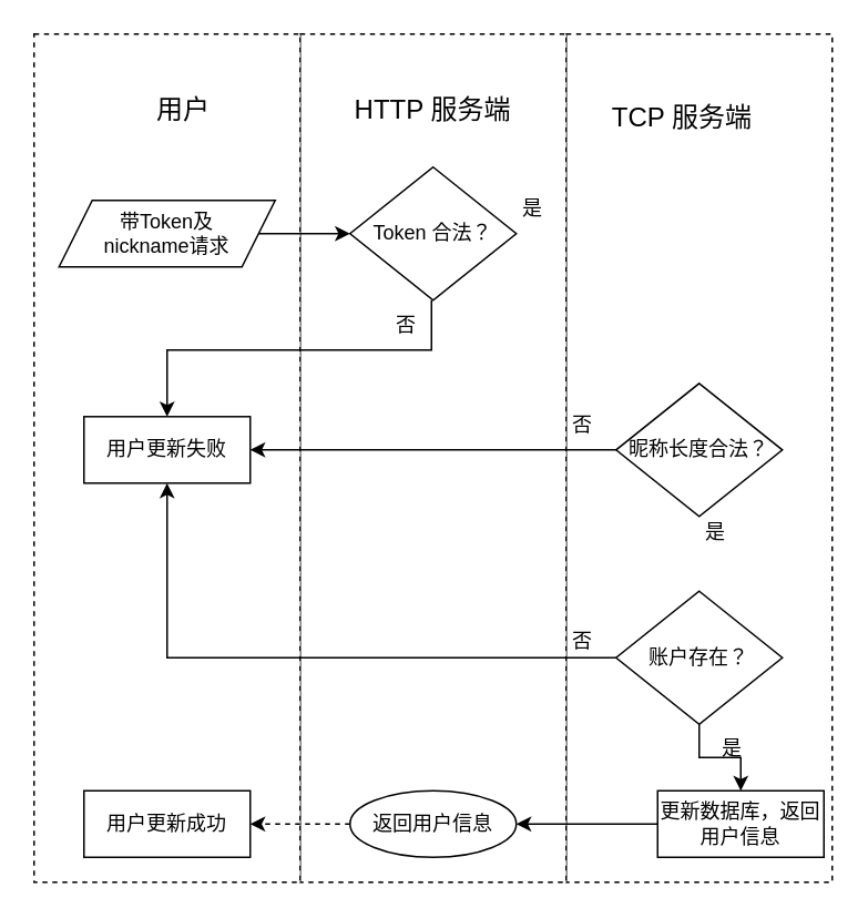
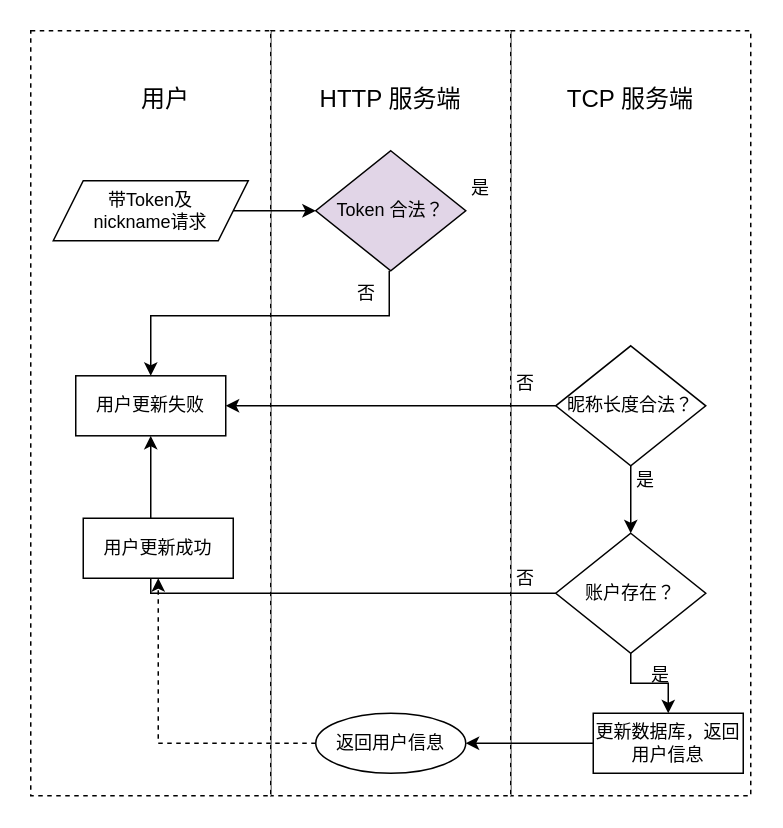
- <mxCell id="9" value="&lt;font style=&quot;font-size: 16px;&quot;&gt;TCP 服务端&lt;/font&gt;" style="text;html=1;strokeColor=none;fillColor=none;align=center;verticalAlign=middle;whiteSpace=wrap;rounded=0;" parent="1" vertex="1"><mxGeometry x="360" y="55" width="100" height="30" as="geometry" /></mxCell>
+ <mxCell id="9" value="&lt;font style=&quot;font-size: 16px;&quot;&gt;TCP 服务端&lt;/font&gt;" style="text;html=1;strokeColor=none;fillColor=none;align=center;verticalAlign=middle;whiteSpace=wrap;rounded=0;" parent="1" vertex="1"><mxGeometry x="370" y="50" width="100" height="30" as="geometry" /></mxCell>
- <mxCell id="10" value="Token 合法？" style="rhombus;whiteSpace=wrap;html=1;" parent="1" vertex="1"><mxGeometry x="210" y="100" width="100" height="80" as="geometry" /></mxCell>
+ <mxCell id="10" value="Token 合法？" style="rhombus;whiteSpace=wrap;html=1;fillColor=#e1d5e7;" parent="1" vertex="1"><mxGeometry x="210" y="100" width="100" height="80" as="geometry" /></mxCell>
+ <mxCell id="14" value="" style="edgeStyle=orthogonalEdgeStyle;rounded=0;orthogonalLoop=1;jettySize=auto;html=1;" edge="1" parent="1" source="16" target="20"><mxGeometry relative="1" as="geometry" /></mxCell>
- <mxCell id="26" value="用户更新成功" style="rounded=0;whiteSpace=wrap;html=1;" parent="1" vertex="1"><mxGeometry x="50" y="475" width="100" height="40" as="geometry" /></mxCell>
+ <mxCell id="26" value="用户更新成功" style="rounded=0;whiteSpace=wrap;html=1;" parent="1" vertex="1"><mxGeometry x="55" y="345" width="100" height="40" as="geometry" /></mxCell>
